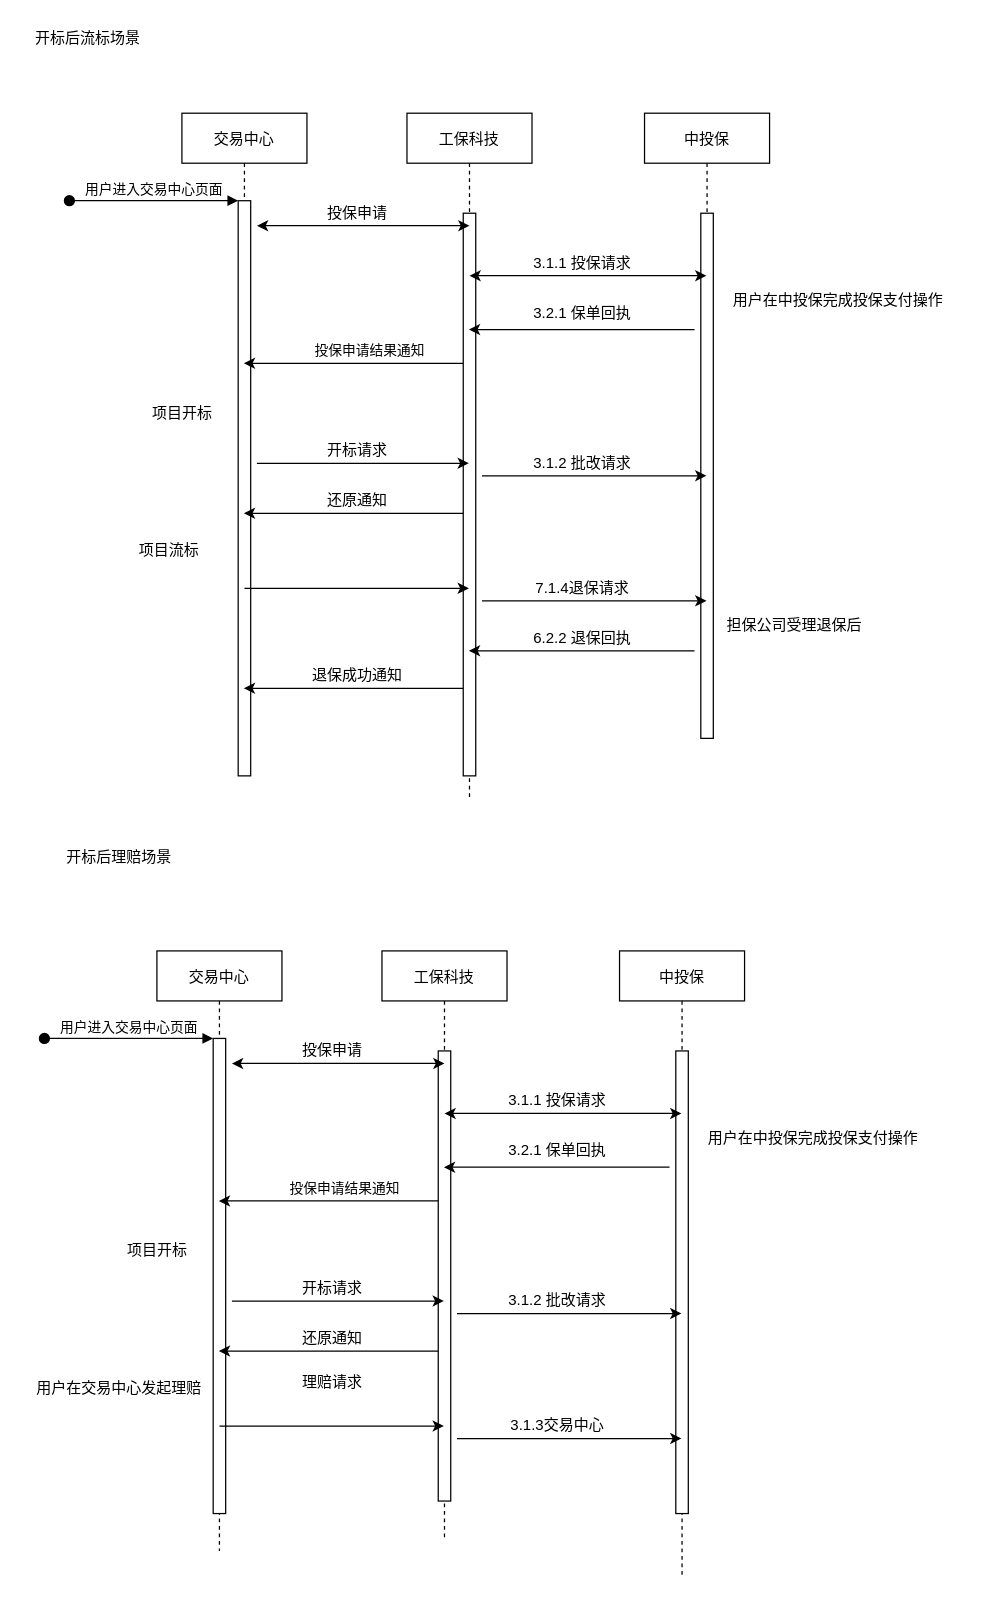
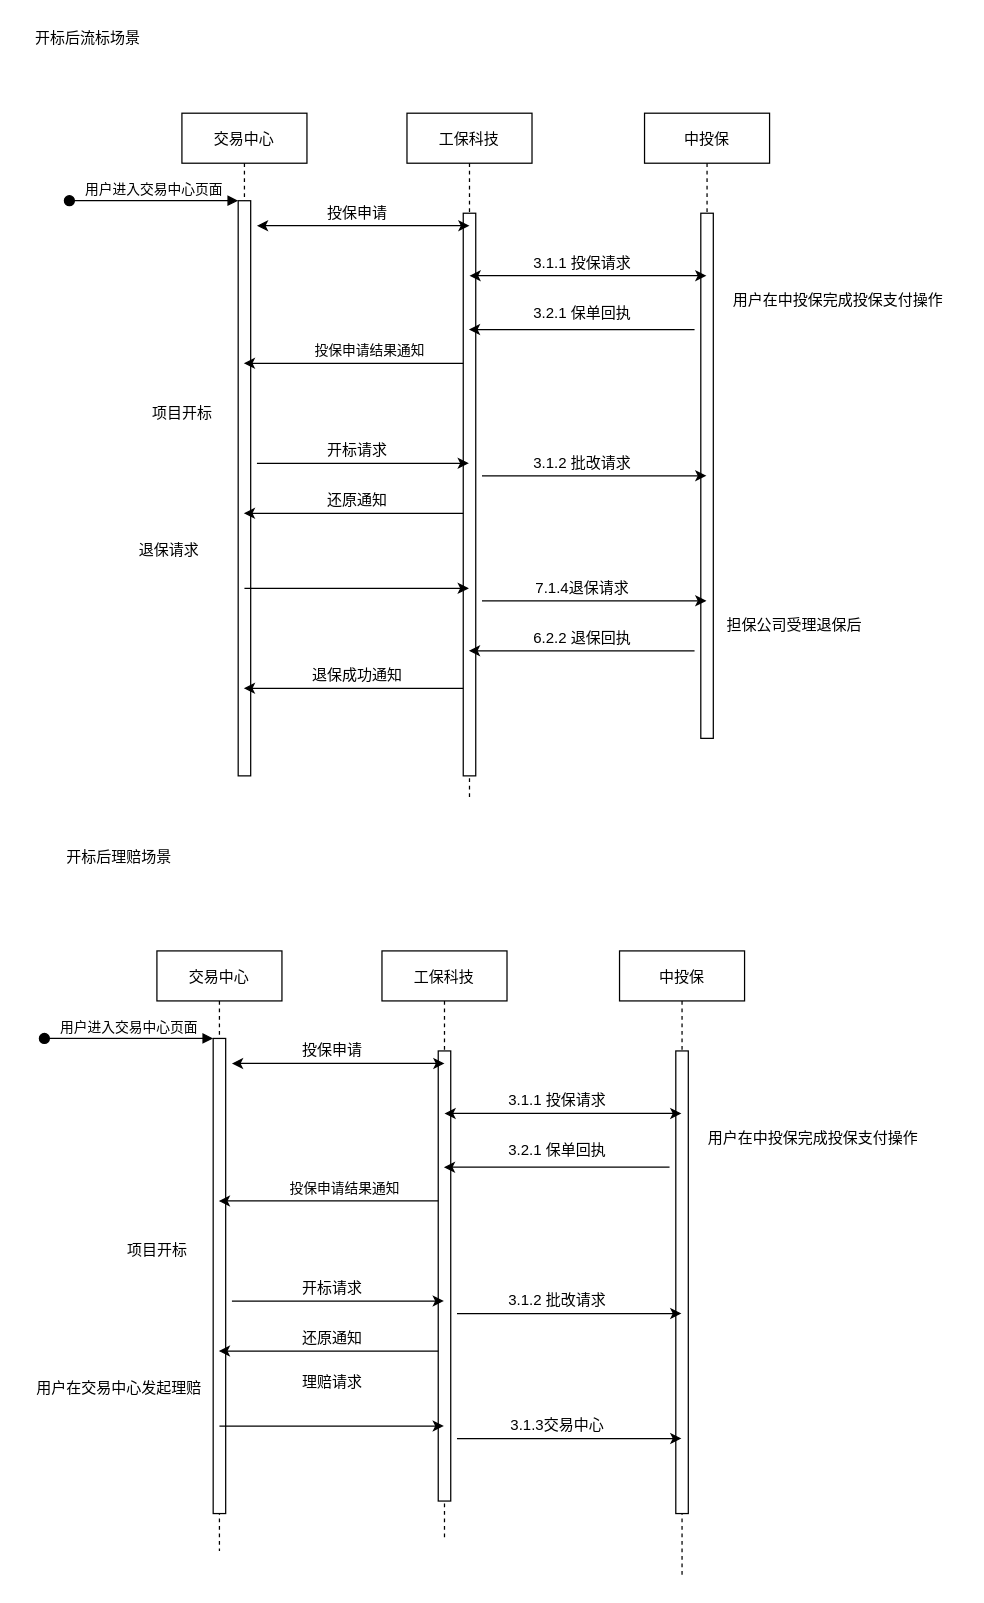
- <mxCell id="25" value="项目流标" style="text;html=1;strokeColor=none;fillColor=none;align=center;verticalAlign=middle;whiteSpace=wrap;rounded=0;" vertex="1" parent="1"><mxGeometry x="105" y="430" width="60" height="20" as="geometry" /></mxCell>
+ <mxCell id="25" value="退保请求" style="text;html=1;strokeColor=none;fillColor=none;align=center;verticalAlign=middle;whiteSpace=wrap;rounded=0;" vertex="1" parent="1"><mxGeometry x="105" y="430" width="60" height="20" as="geometry" /></mxCell>
